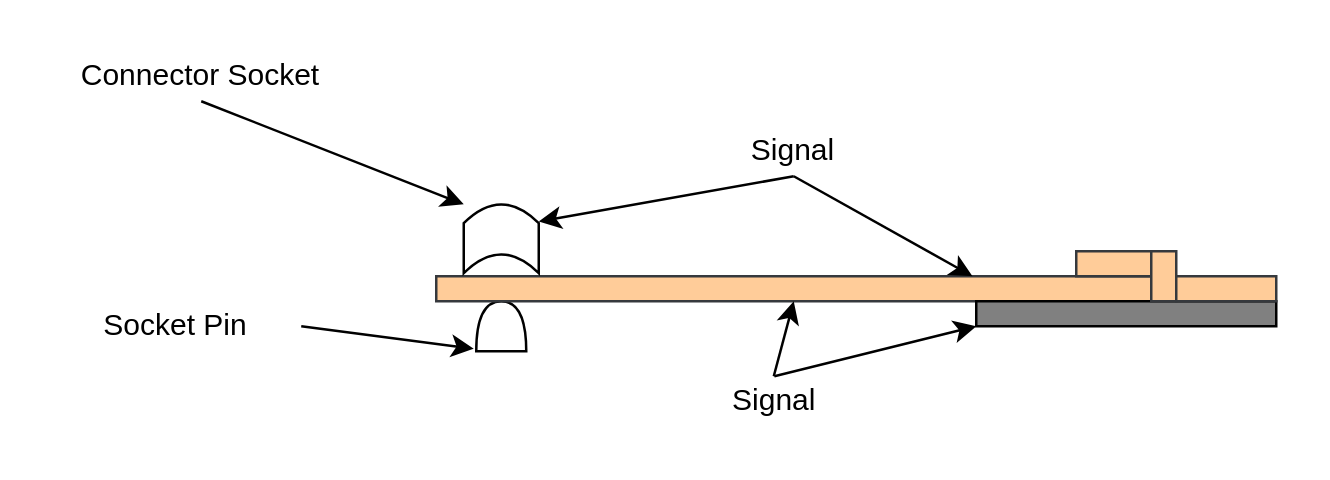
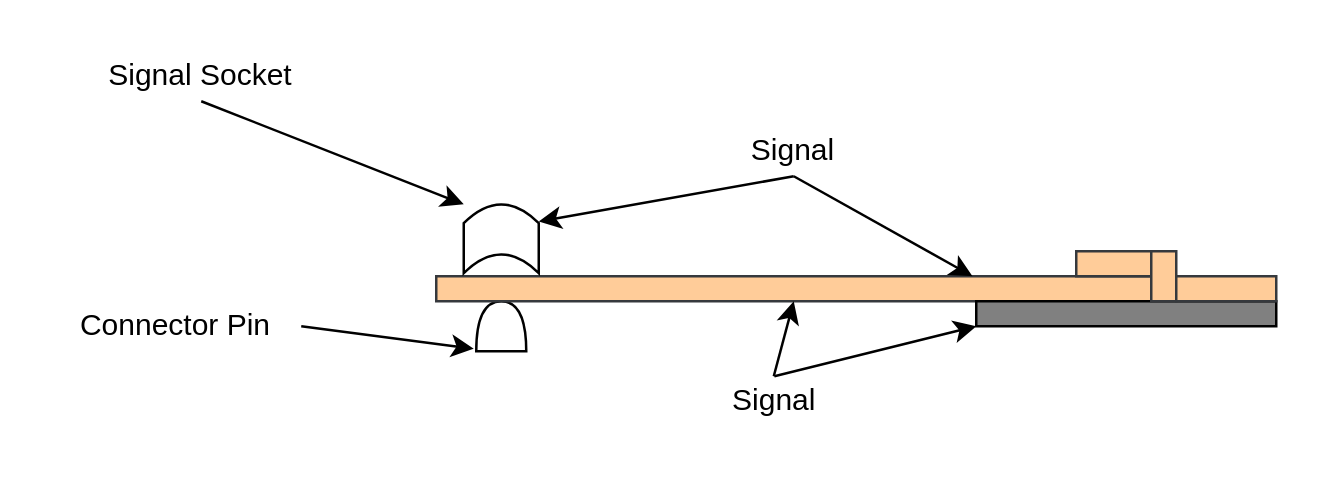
- <mxCell id="15" value="Connector Socket" style="text;html=1;strokeColor=none;fillColor=none;align=center;verticalAlign=middle;whiteSpace=wrap;rounded=0;" parent="1" vertex="1"><mxGeometry x="30" y="20" width="100" height="20" as="geometry" /></mxCell>
+ <mxCell id="15" value="Signal Socket" style="text;html=1;strokeColor=none;fillColor=none;align=center;verticalAlign=middle;whiteSpace=wrap;rounded=0;" parent="1" vertex="1"><mxGeometry x="30" y="20" width="100" height="20" as="geometry" /></mxCell>
- <mxCell id="17" value="Socket Pin" style="text;html=1;strokeColor=none;fillColor=none;align=center;verticalAlign=middle;whiteSpace=wrap;rounded=0;" parent="1" vertex="1"><mxGeometry x="20" y="120" width="100" height="20" as="geometry" /></mxCell>
+ <mxCell id="17" value="Connector Pin" style="text;html=1;strokeColor=none;fillColor=none;align=center;verticalAlign=middle;whiteSpace=wrap;rounded=0;" parent="1" vertex="1"><mxGeometry x="20" y="120" width="100" height="20" as="geometry" /></mxCell>
